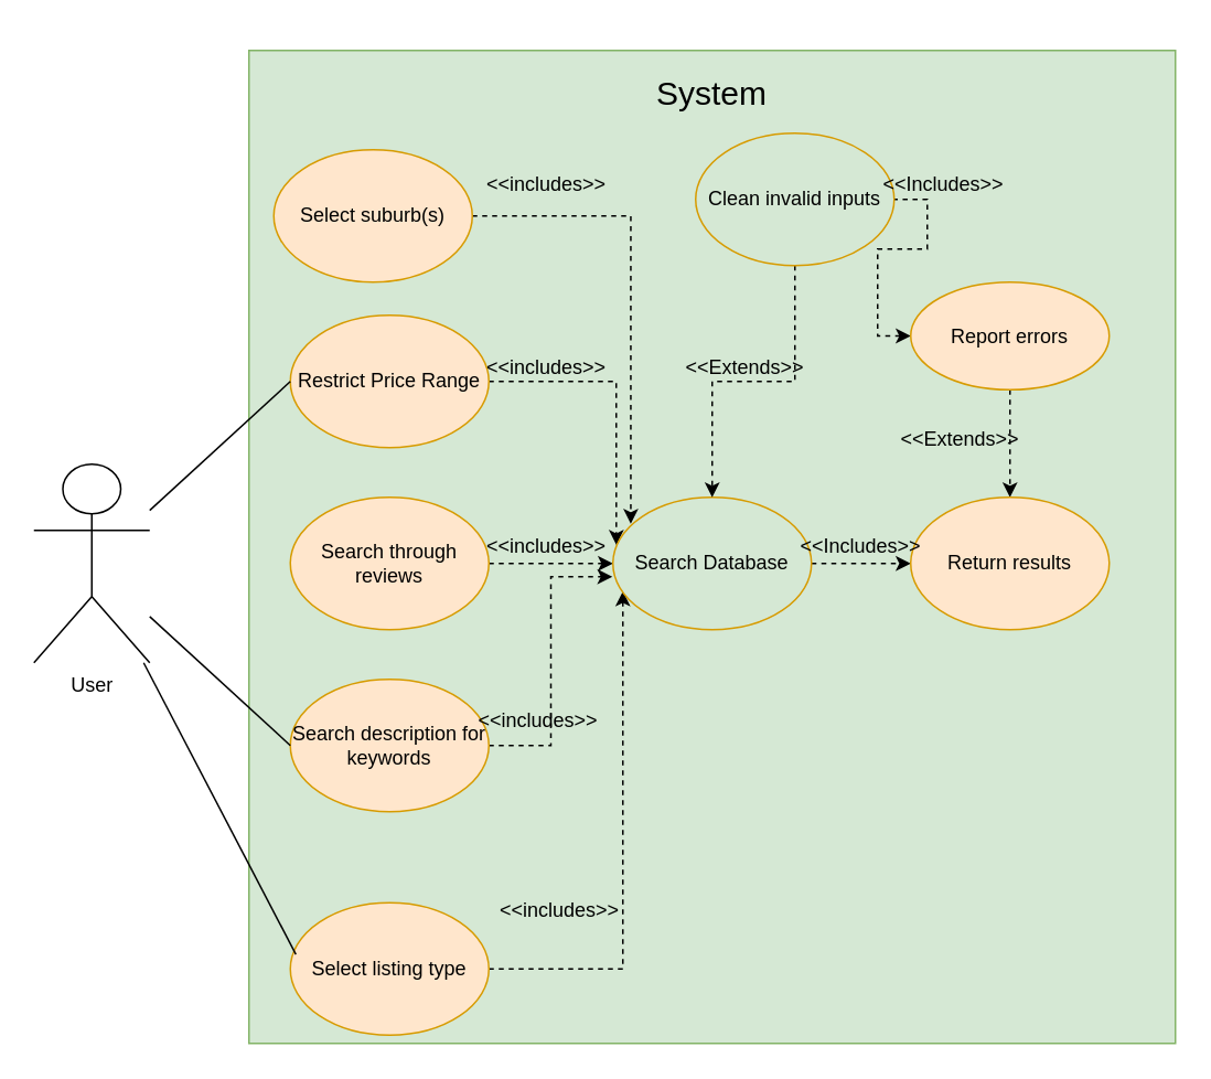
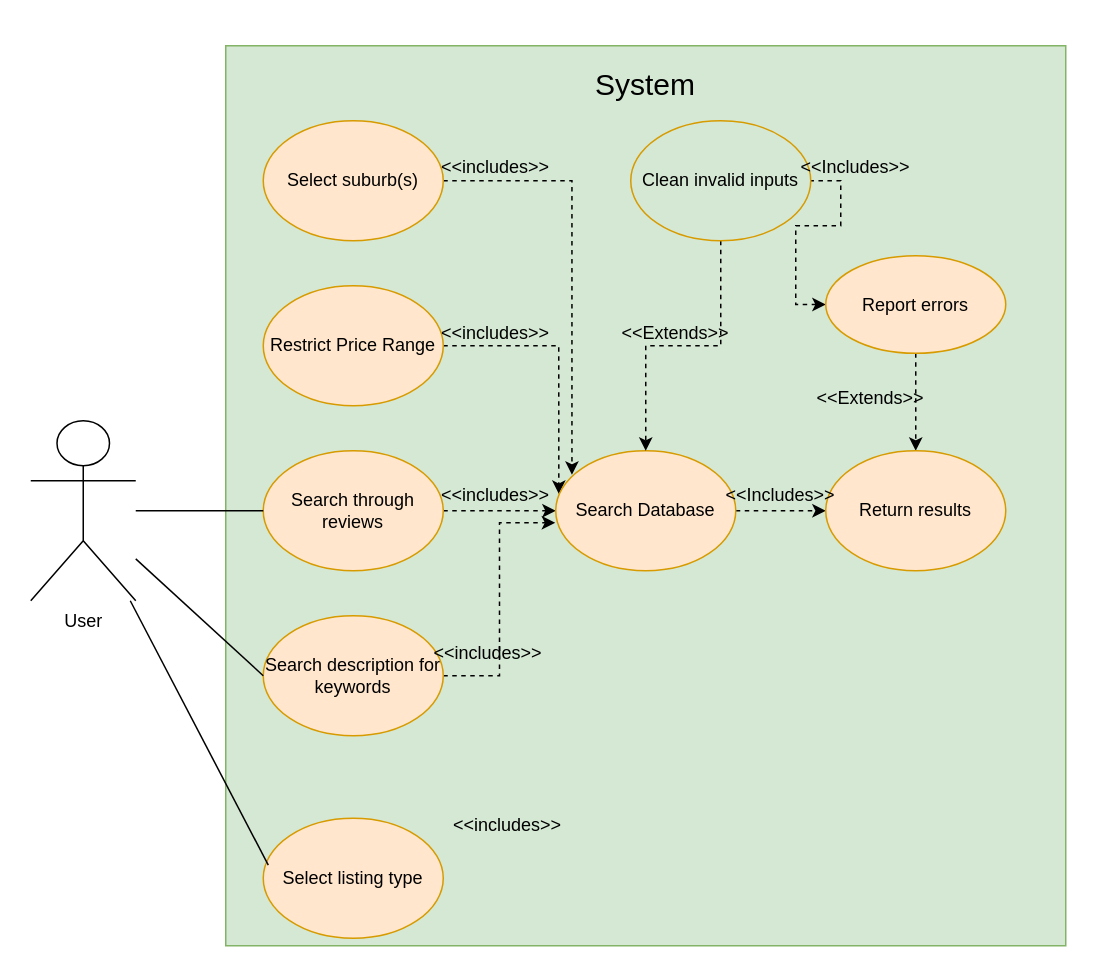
- <mxCell id="6" value="Select suburb(s)" style="ellipse;whiteSpace=wrap;html=1;fillColor=#ffe6cc;strokeColor=#d79b00;" vertex="1" parent="1"><mxGeometry x="165" y="90" width="120" height="80" as="geometry" /></mxCell>
+ <mxCell id="6" value="Select suburb(s)" style="ellipse;whiteSpace=wrap;html=1;fillColor=#ffe6cc;strokeColor=#d79b00;" vertex="1" parent="1"><mxGeometry x="175" y="80" width="120" height="80" as="geometry" /></mxCell>
- <mxCell id="15" value="" style="endArrow=none;html=1;rounded=0;entryX=0;entryY=0.5;entryDx=0;entryDy=0;endFill=0;" edge="1" parent="1" source="3" target="8"><mxGeometry width="50" height="50" relative="1" as="geometry"><mxPoint x="300" y="290" as="sourcePoint" /><mxPoint x="350" y="240" as="targetPoint" /></mxGeometry></mxCell>
+ <mxCell id="15" value="" style="endArrow=none;html=1;rounded=0;endFill=0;" edge="1" parent="1" source="3" target="10"><mxGeometry width="50" height="50" relative="1" as="geometry"><mxPoint x="300" y="290" as="sourcePoint" /><mxPoint x="350" y="240" as="targetPoint" /></mxGeometry></mxCell>
- <mxCell id="19" value="Search Database" style="ellipse;whiteSpace=wrap;html=1;fillColor=#d5e8d4;strokeColor=#d79b00;" vertex="1" parent="1"><mxGeometry x="370" y="300" width="120" height="80" as="geometry" /></mxCell>
+ <mxCell id="19" value="Search Database" style="ellipse;whiteSpace=wrap;html=1;fillColor=#ffe6cc;strokeColor=#d79b00;" vertex="1" parent="1"><mxGeometry x="370" y="300" width="120" height="80" as="geometry" /></mxCell>
- <mxCell id="13" value="" style="edgeStyle=orthogonalEdgeStyle;rounded=0;orthogonalLoop=1;jettySize=auto;html=1;entryX=0.05;entryY=0.71;entryDx=0;entryDy=0;dashed=1;entryPerimeter=0;" edge="1" parent="1" source="14" target="19"><mxGeometry relative="1" as="geometry"><mxPoint x="375" y="560" as="targetPoint" /></mxGeometry></mxCell>
